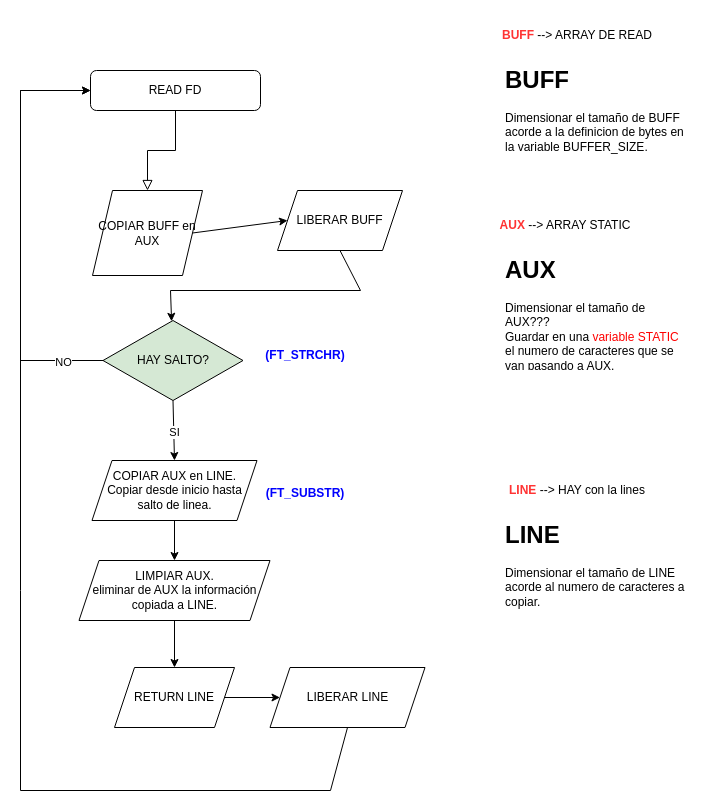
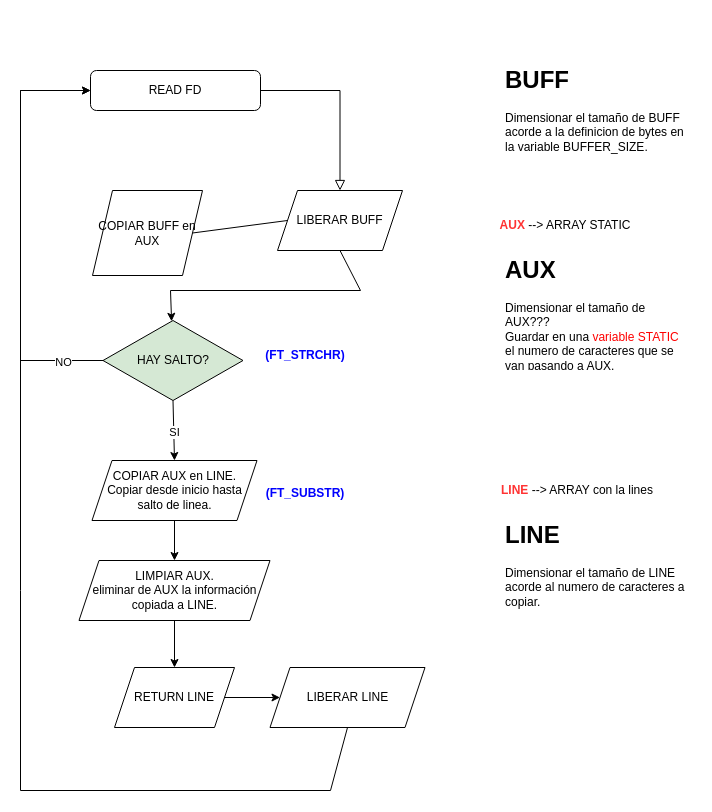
- <mxCell id="5" value="&lt;b style=&quot;color: rgb(0, 0, 0);&quot;&gt;&lt;font color=&quot;#ff3333&quot;&gt;BUFF&lt;/font&gt;&lt;/b&gt;&lt;span style=&quot;color: rgb(0, 0, 0);&quot;&gt;&amp;nbsp;--&amp;gt; ARRAY DE READ&lt;/span&gt;" style="text;html=1;strokeColor=none;fillColor=none;align=center;verticalAlign=middle;whiteSpace=wrap;rounded=0;fontColor=#FF3333;" vertex="1" parent="1"><mxGeometry x="477" y="20" width="200" height="30" as="geometry" /></mxCell>
- <mxCell id="2" value="" style="rounded=0;html=1;jettySize=auto;orthogonalLoop=1;fontSize=11;endArrow=block;endFill=0;endSize=8;strokeWidth=1;shadow=0;labelBackgroundColor=none;edgeStyle=orthogonalEdgeStyle;" parent="1" source="3" target="4" edge="1"><mxGeometry relative="1" as="geometry"><mxPoint x="175" y="190" as="targetPoint" /></mxGeometry></mxCell>
+ <mxCell id="2" value="" style="rounded=0;html=1;jettySize=auto;orthogonalLoop=1;fontSize=11;endArrow=block;endFill=0;endSize=8;strokeWidth=1;shadow=0;labelBackgroundColor=none;edgeStyle=orthogonalEdgeStyle;" parent="1" source="3" target="20" edge="1"><mxGeometry relative="1" as="geometry"><mxPoint x="175" y="190" as="targetPoint" /></mxGeometry></mxCell>
- <mxCell id="21" value="" style="endArrow=classic;html=1;rounded=0;fontColor=#000000;entryX=0;entryY=0.5;entryDx=0;entryDy=0;exitX=1;exitY=0.5;exitDx=0;exitDy=0;" edge="1" parent="1" source="4" target="20"><mxGeometry width="50" height="50" relative="1" as="geometry"><mxPoint x="175" y="250" as="sourcePoint" /><mxPoint x="370" y="480" as="targetPoint" /></mxGeometry></mxCell>
+ <mxCell id="21" value="" style="endArrow=none;html=1;rounded=0;fontColor=#000000;entryX=0;entryY=0.5;entryDx=0;entryDy=0;exitX=1;exitY=0.5;exitDx=0;exitDy=0;" edge="1" parent="1" source="4" target="20"><mxGeometry width="50" height="50" relative="1" as="geometry"><mxPoint x="175" y="250" as="sourcePoint" /><mxPoint x="370" y="480" as="targetPoint" /></mxGeometry></mxCell>
- <mxCell id="13" value="&lt;b&gt;LINE&lt;/b&gt;&lt;span style=&quot;color: rgb(0, 0, 0);&quot;&gt; --&amp;gt; HAY con la lines&lt;/span&gt;" style="text;html=1;strokeColor=none;fillColor=none;align=center;verticalAlign=middle;whiteSpace=wrap;rounded=0;fontColor=#FF3333;" vertex="1" parent="1"><mxGeometry x="477" y="475" width="200" height="30" as="geometry" /></mxCell>
+ <mxCell id="13" value="&lt;b&gt;LINE&lt;/b&gt;&lt;span style=&quot;color: rgb(0, 0, 0);&quot;&gt; --&amp;gt; ARRAY con la lines&lt;/span&gt;" style="text;html=1;strokeColor=none;fillColor=none;align=center;verticalAlign=middle;whiteSpace=wrap;rounded=0;fontColor=#FF3333;" vertex="1" parent="1"><mxGeometry x="477" y="475" width="200" height="30" as="geometry" /></mxCell>
